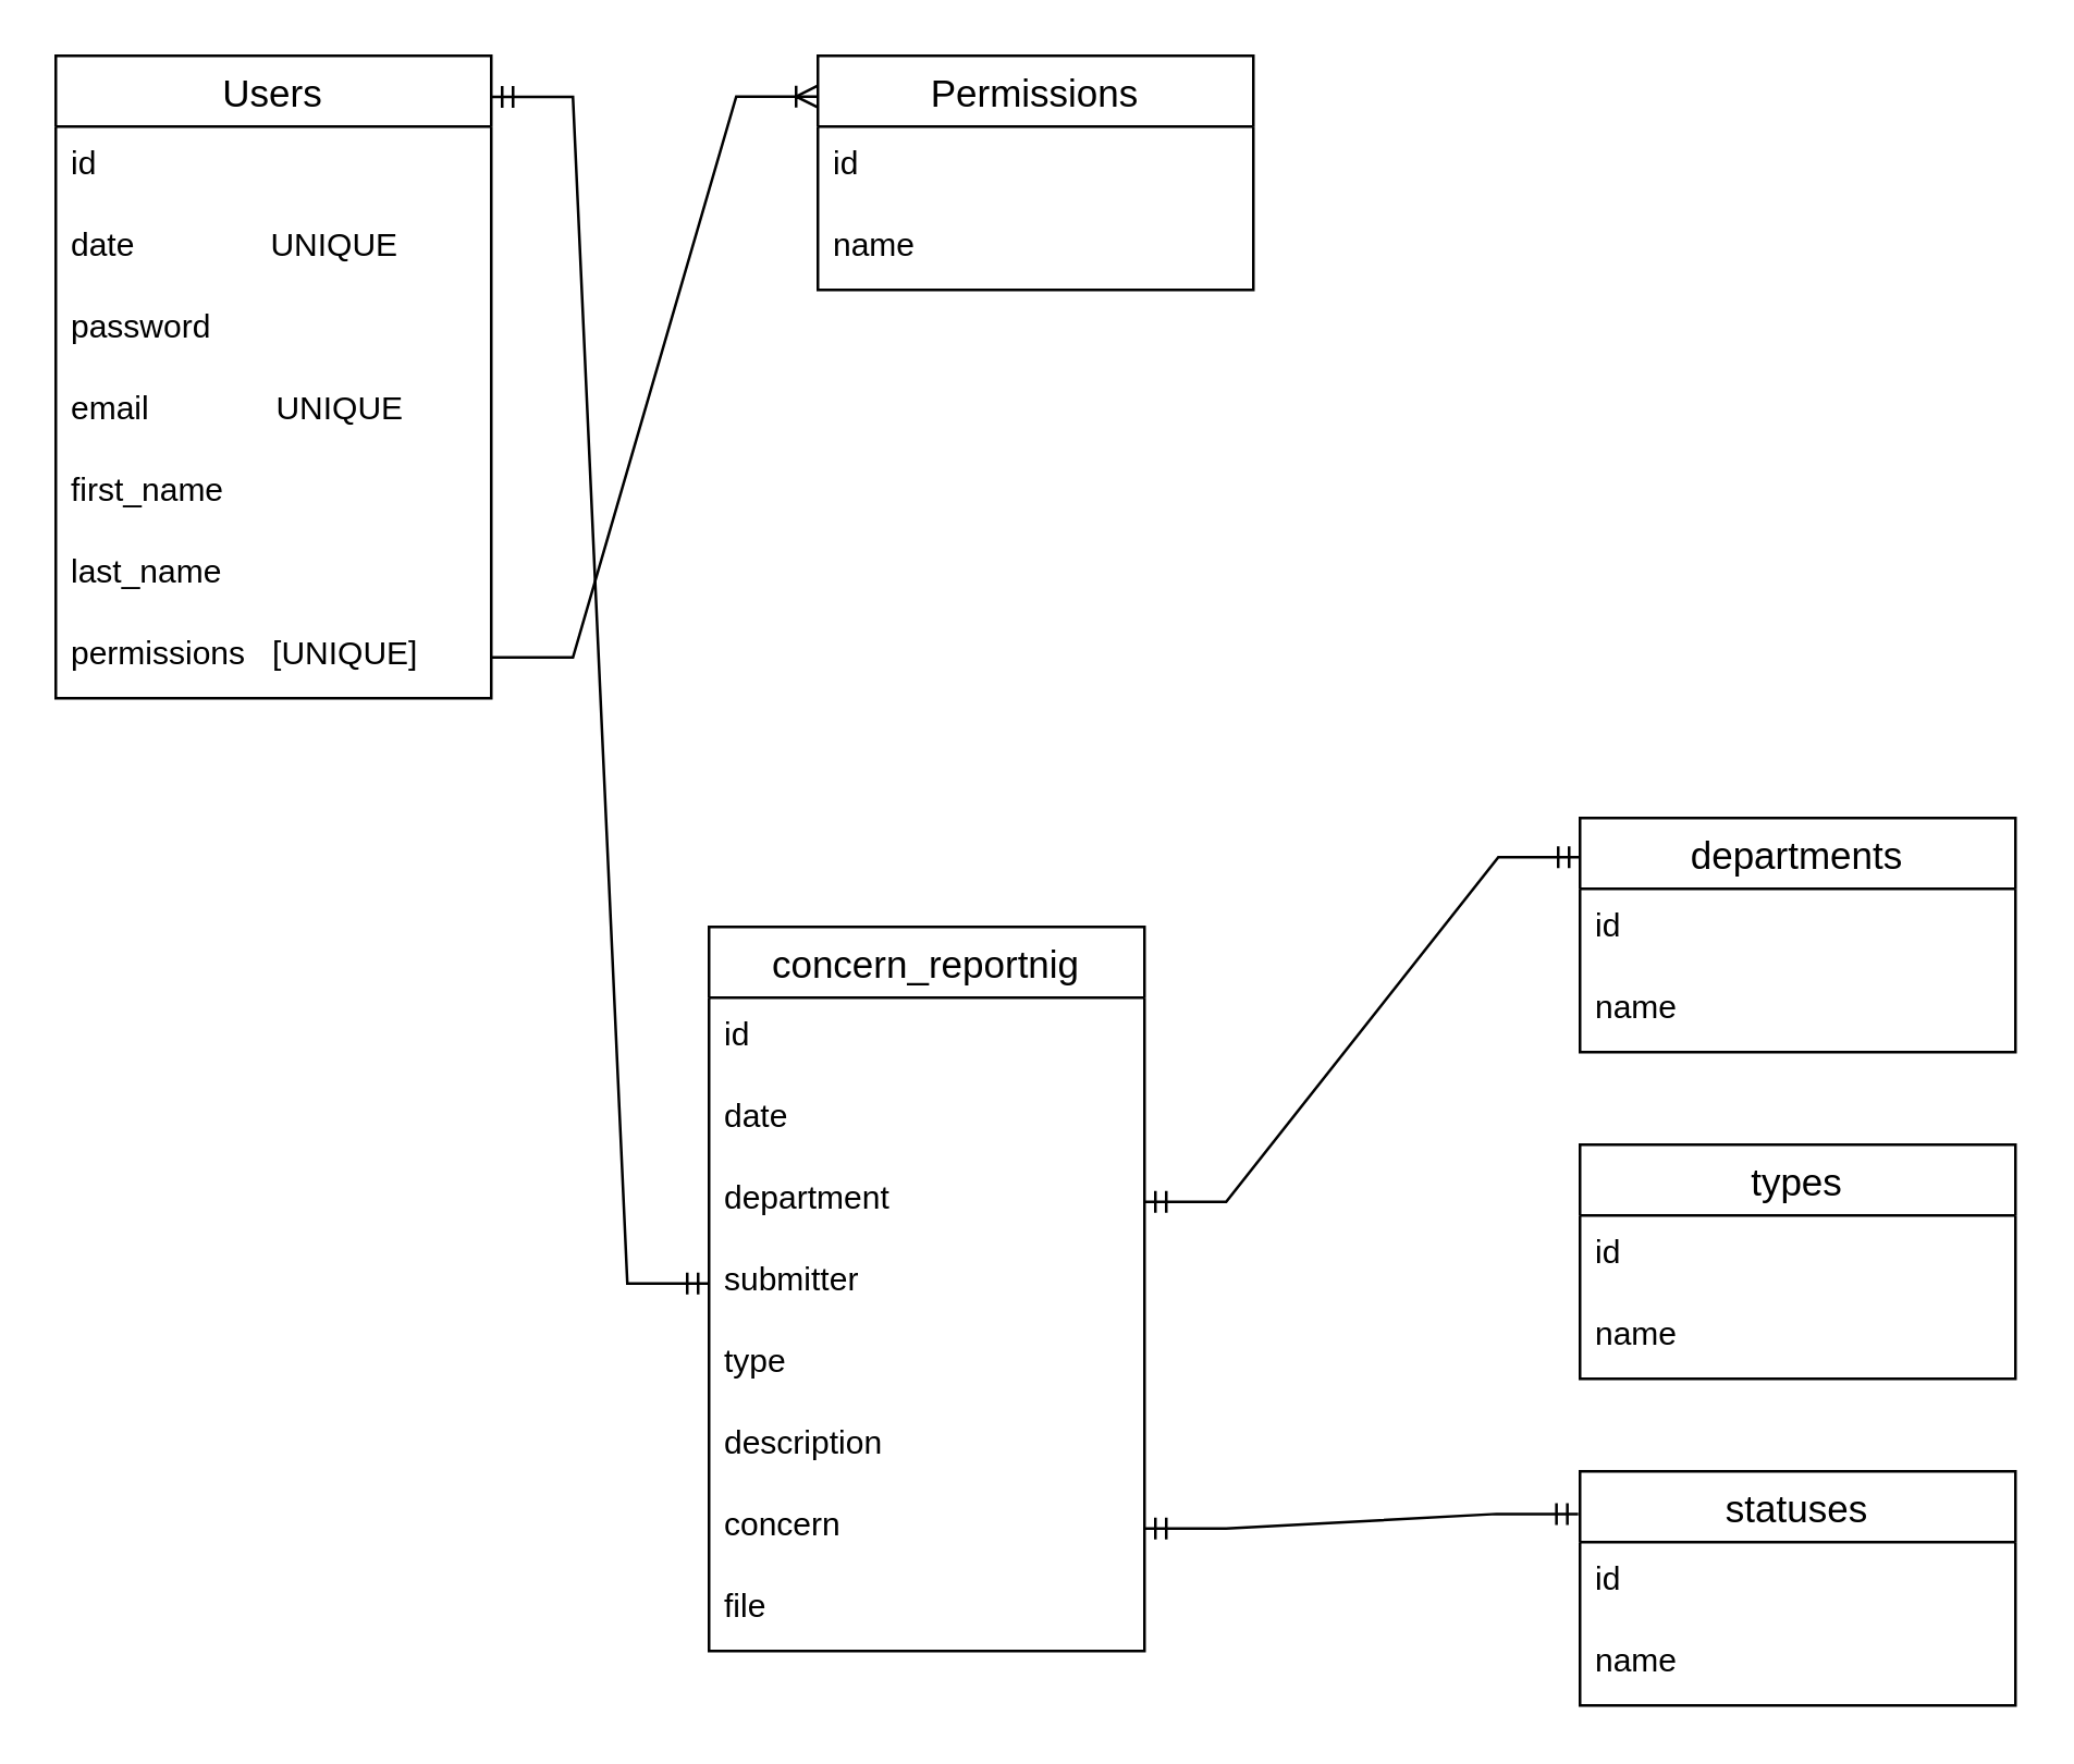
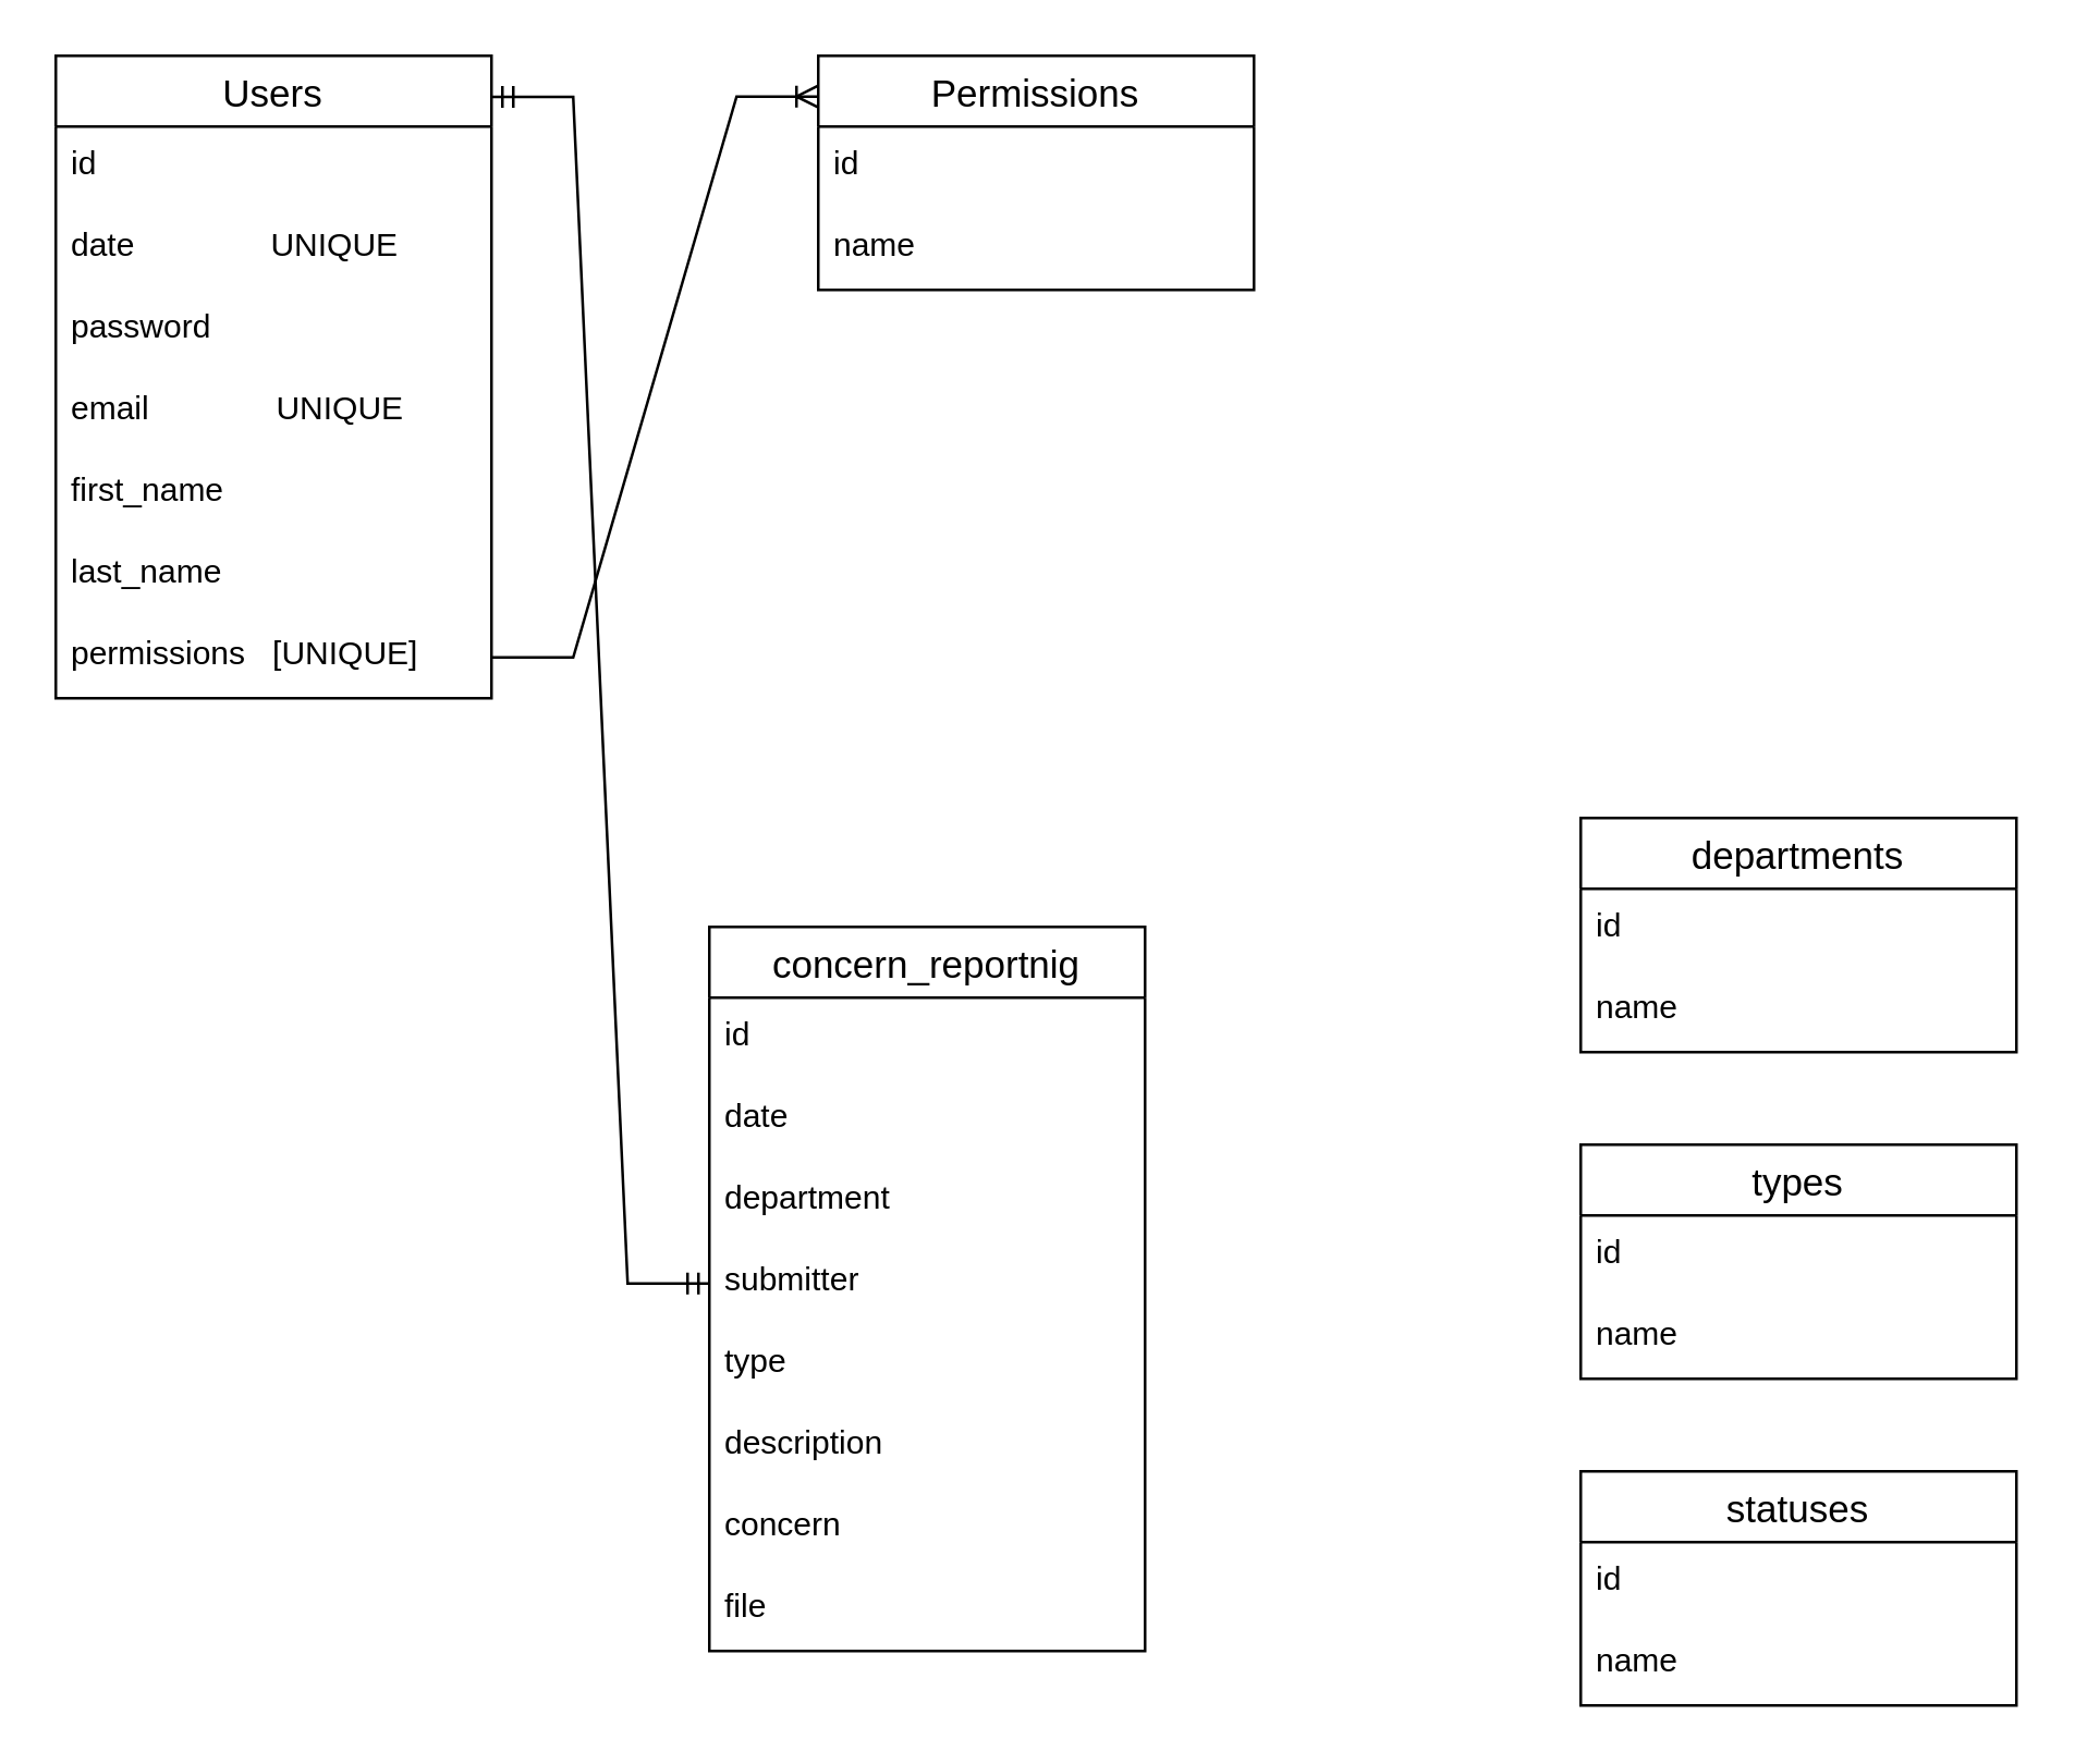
- <mxCell id="32" value="" style="edgeStyle=entityRelationEdgeStyle;fontSize=12;html=1;endArrow=ERmandOne;startArrow=ERmandOne;rounded=0;entryX=0;entryY=0.167;entryDx=0;entryDy=0;entryPerimeter=0;" parent="1" source="17" target="23" edge="1"><mxGeometry width="100" height="100" relative="1" as="geometry"><mxPoint x="520" y="480" as="sourcePoint" /><mxPoint x="620" y="380" as="targetPoint" /></mxGeometry></mxCell>
- <mxCell id="33" value="" style="edgeStyle=entityRelationEdgeStyle;fontSize=12;html=1;endArrow=ERmandOne;startArrow=ERmandOne;rounded=0;entryX=-0.004;entryY=0.182;entryDx=0;entryDy=0;entryPerimeter=0;" parent="1" source="21" target="29" edge="1"><mxGeometry width="100" height="100" relative="1" as="geometry"><mxPoint x="520" y="480" as="sourcePoint" /><mxPoint x="620" y="380" as="targetPoint" /></mxGeometry></mxCell>
